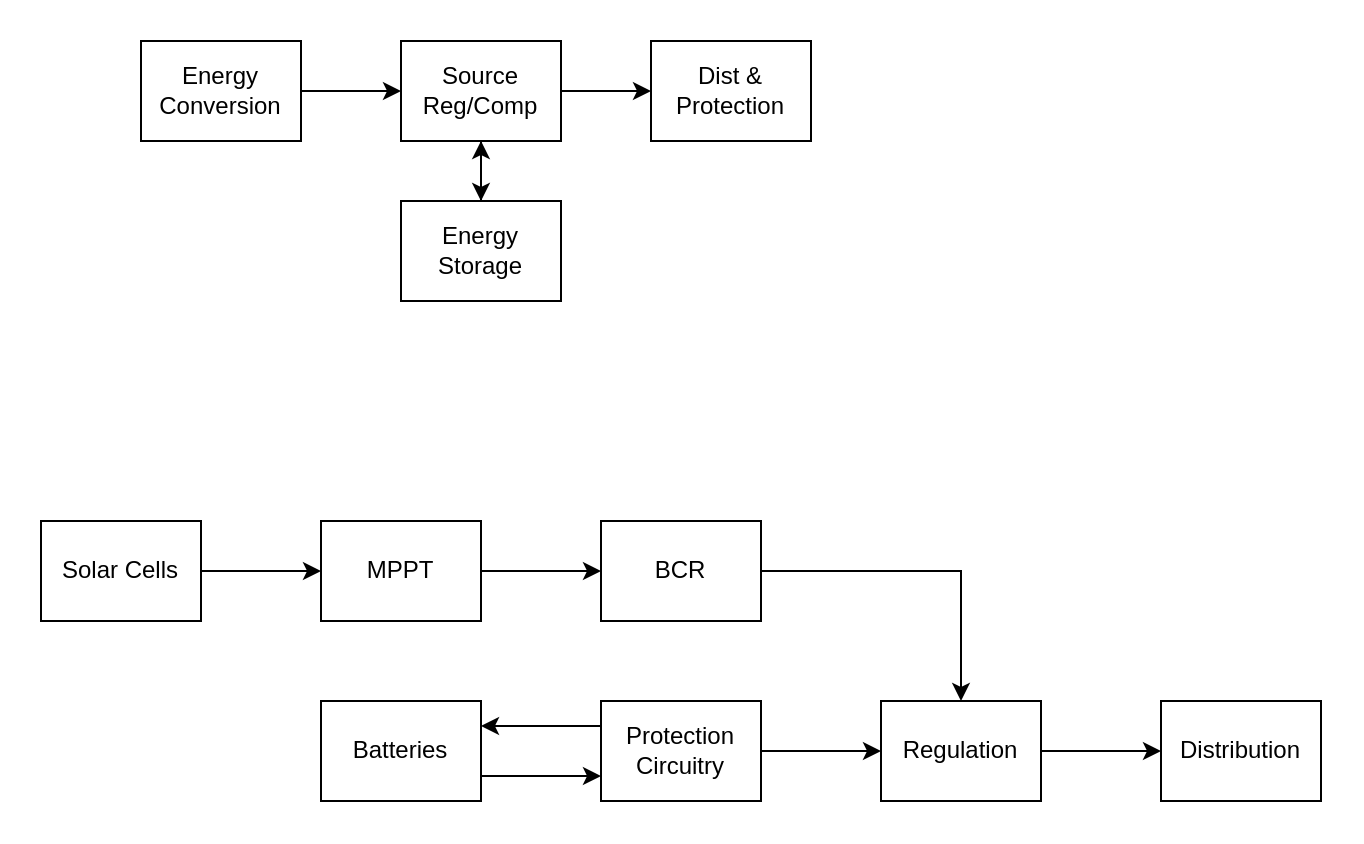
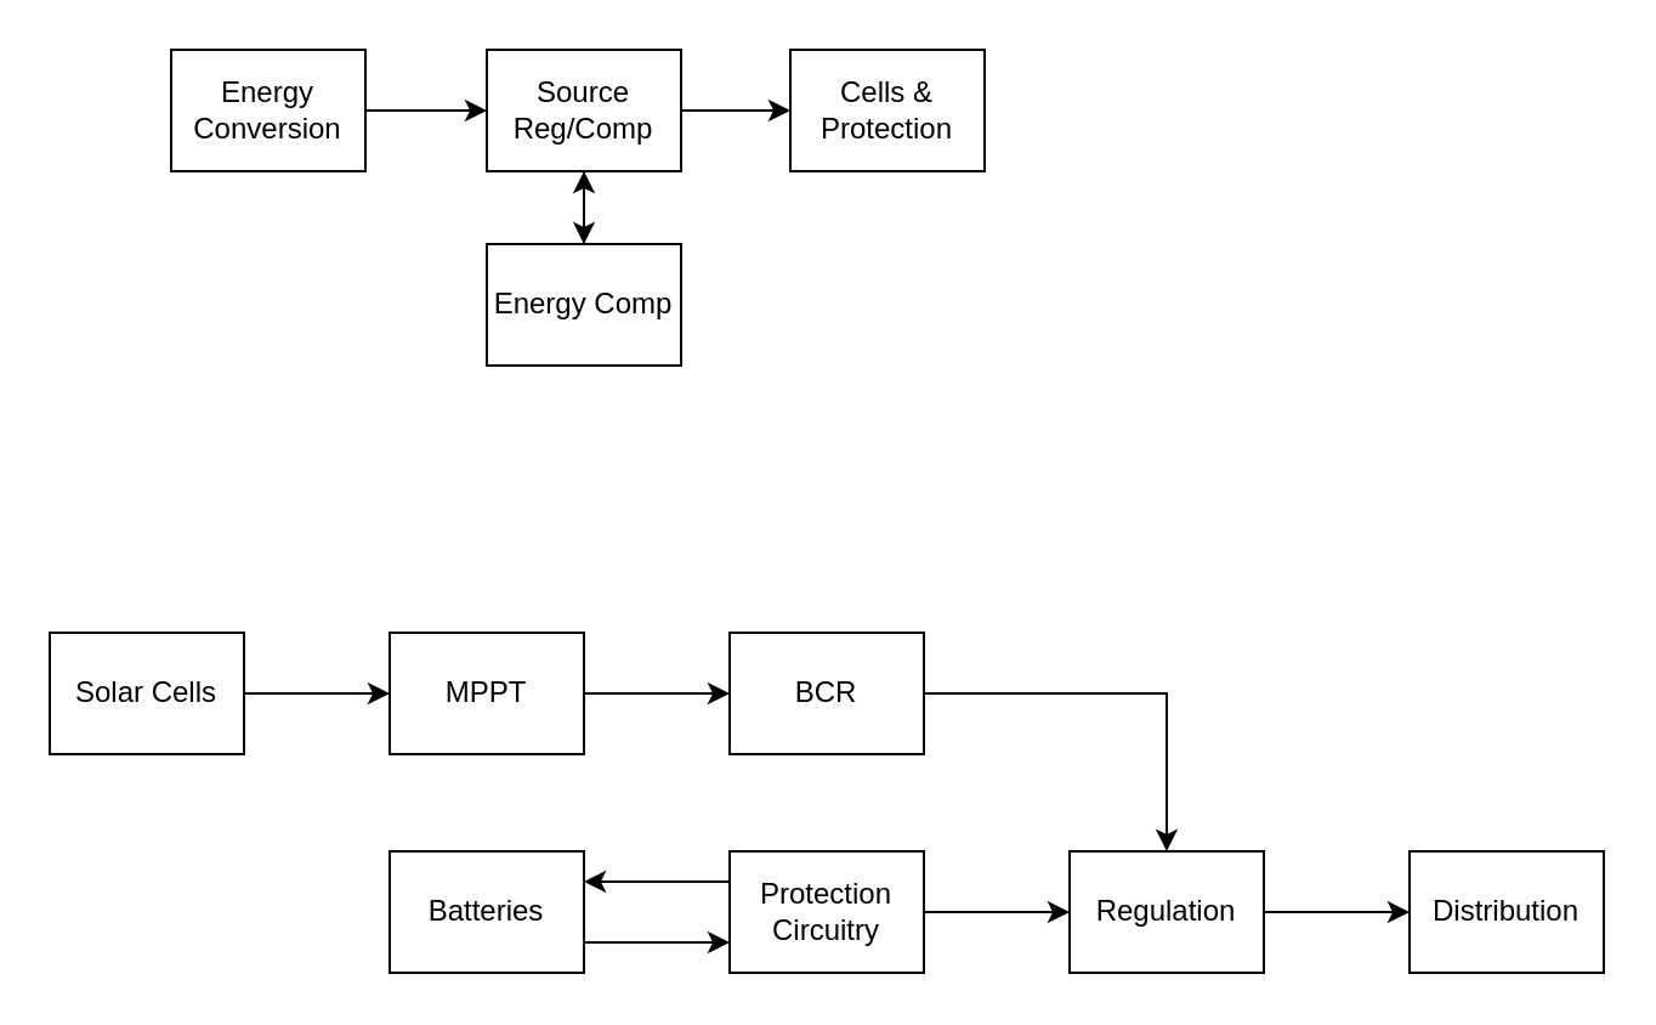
- <mxCell id="7" value="Dist &amp;amp; Protection" style="rounded=0;whiteSpace=wrap;html=1;" vertex="1" parent="1"><mxGeometry x="325" y="20" width="80" height="50" as="geometry" /></mxCell>
+ <mxCell id="7" value="Cells &amp;amp; Protection" style="rounded=0;whiteSpace=wrap;html=1;" vertex="1" parent="1"><mxGeometry x="325" y="20" width="80" height="50" as="geometry" /></mxCell>
- <mxCell id="9" value="Energy Storage" style="rounded=0;whiteSpace=wrap;html=1;" vertex="1" parent="1"><mxGeometry x="200" y="100" width="80" height="50" as="geometry" /></mxCell>
+ <mxCell id="9" value="Energy Comp" style="rounded=0;whiteSpace=wrap;html=1;" vertex="1" parent="1"><mxGeometry x="200" y="100" width="80" height="50" as="geometry" /></mxCell>
